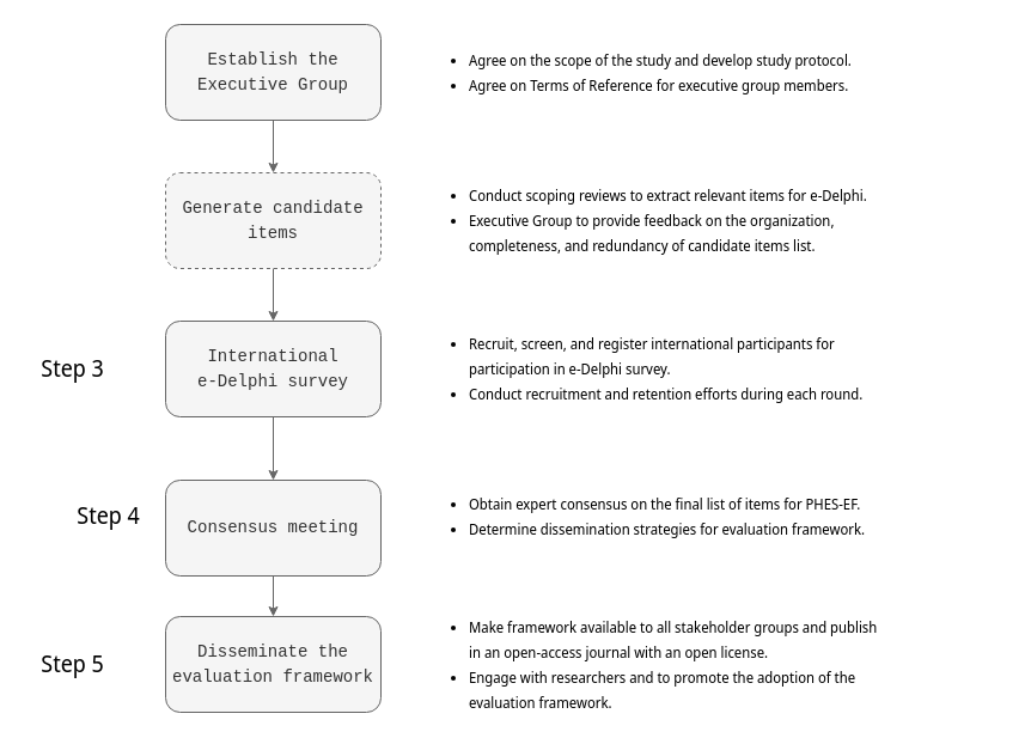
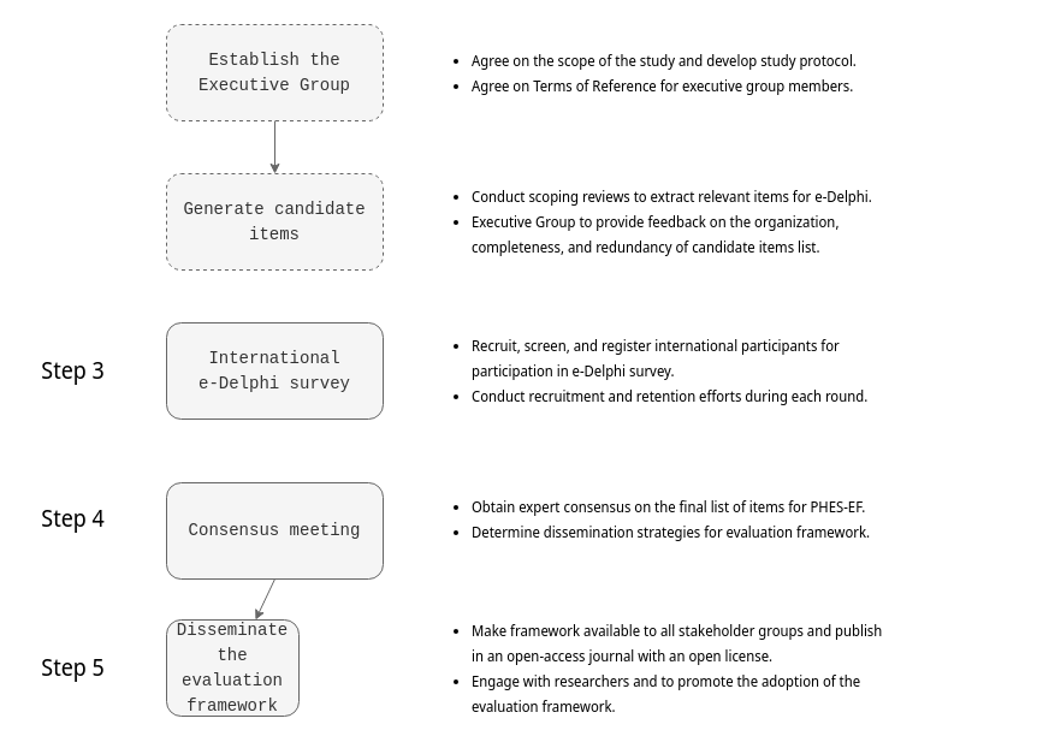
- <mxCell id="2" value="&lt;div style=&quot;font-family: &amp;quot;Fira Code&amp;quot;, Menlo, Monaco, &amp;quot;Courier New&amp;quot;, monospace, Menlo, Monaco, &amp;quot;Courier New&amp;quot;, monospace; font-size: 14px; line-height: 21px;&quot;&gt;Establish the Executive Group&lt;/div&gt;" style="rounded=1;whiteSpace=wrap;html=1;labelBackgroundColor=none;fillColor=#f5f5f5;strokeColor=#666666;fontColor=#333333;" parent="1" vertex="1"><mxGeometry x="138" y="20" width="180" height="80" as="geometry" /></mxCell>
+ <mxCell id="2" value="&lt;div style=&quot;font-family: &amp;quot;Fira Code&amp;quot;, Menlo, Monaco, &amp;quot;Courier New&amp;quot;, monospace, Menlo, Monaco, &amp;quot;Courier New&amp;quot;, monospace; font-size: 14px; line-height: 21px;&quot;&gt;Establish the Executive Group&lt;/div&gt;" style="rounded=1;whiteSpace=wrap;html=1;labelBackgroundColor=none;fillColor=#f5f5f5;strokeColor=#666666;fontColor=#333333;dashed=1;" parent="1" vertex="1"><mxGeometry x="138" y="20" width="180" height="80" as="geometry" /></mxCell>
- <mxCell id="8" value="" style="endArrow=classic;html=1;exitX=0.5;exitY=1;exitDx=0;exitDy=0;entryX=0.5;entryY=0;entryDx=0;entryDy=0;labelBackgroundColor=#f4f2f6;fontColor=#000000;fillColor=#f5f5f5;strokeColor=#666666;" parent="1" source="3" target="5" edge="1"><mxGeometry width="50" height="50" relative="1" as="geometry"><mxPoint x="248" y="110" as="sourcePoint" /><mxPoint x="248" y="160" as="targetPoint" /></mxGeometry></mxCell>
- <mxCell id="9" value="" style="endArrow=classic;html=1;exitX=0.5;exitY=1;exitDx=0;exitDy=0;entryX=0.5;entryY=0;entryDx=0;entryDy=0;labelBackgroundColor=#f4f2f6;fontColor=#000000;fillColor=#f5f5f5;strokeColor=#666666;" parent="1" source="5" target="6" edge="1"><mxGeometry width="50" height="50" relative="1" as="geometry"><mxPoint x="248" y="110" as="sourcePoint" /><mxPoint x="248" y="160" as="targetPoint" /></mxGeometry></mxCell>
- <mxCell id="12" value="Step 4" style="text;html=1;align=center;verticalAlign=middle;resizable=0;points=[];autosize=1;strokeColor=none;fillColor=none;fontSize=19;fontFamily=Noto Sans Display;fontSource=https%3A%2F%2Ffonts.googleapis.com%2Fcss%3Ffamily%3DNoto%2BSans%2BDisplay;" parent="1" vertex="1"><mxGeometry x="50" y="411" width="80" height="40" as="geometry" /></mxCell>
+ <mxCell id="12" value="Step 4" style="text;html=1;align=center;verticalAlign=middle;resizable=0;points=[];autosize=1;strokeColor=none;fillColor=none;fontSize=19;fontFamily=Noto Sans Display;fontSource=https%3A%2F%2Ffonts.googleapis.com%2Fcss%3Ffamily%3DNoto%2BSans%2BDisplay;" parent="1" vertex="1"><mxGeometry x="20" y="411" width="80" height="40" as="geometry" /></mxCell>
- <mxCell id="7" value="&lt;div style=&quot;font-family: &amp;quot;Fira Code&amp;quot;, Menlo, Monaco, &amp;quot;Courier New&amp;quot;, monospace, Menlo, Monaco, &amp;quot;Courier New&amp;quot;, monospace; font-size: 14px; line-height: 21px;&quot;&gt;&lt;div style=&quot;line-height: 21px;&quot;&gt;&lt;div style=&quot;line-height: 21px;&quot;&gt;&lt;div style=&quot;line-height: 21px;&quot;&gt;Disseminate the evaluation framework&lt;/div&gt;&lt;/div&gt;&lt;/div&gt;&lt;/div&gt;" style="rounded=1;whiteSpace=wrap;html=1;labelBackgroundColor=none;fillColor=#f5f5f5;strokeColor=#666666;fontColor=#333333;" parent="1" vertex="1"><mxGeometry x="138" y="515" width="180" height="80" as="geometry" /></mxCell>
+ <mxCell id="7" value="&lt;div style=&quot;font-family: &amp;quot;Fira Code&amp;quot;, Menlo, Monaco, &amp;quot;Courier New&amp;quot;, monospace, Menlo, Monaco, &amp;quot;Courier New&amp;quot;, monospace; font-size: 14px; line-height: 21px;&quot;&gt;&lt;div style=&quot;line-height: 21px;&quot;&gt;&lt;div style=&quot;line-height: 21px;&quot;&gt;&lt;div style=&quot;line-height: 21px;&quot;&gt;Disseminate the evaluation framework&lt;/div&gt;&lt;/div&gt;&lt;/div&gt;&lt;/div&gt;" style="rounded=1;whiteSpace=wrap;html=1;labelBackgroundColor=none;fillColor=#f5f5f5;strokeColor=#666666;fontColor=#333333;" parent="1" vertex="1"><mxGeometry x="138" y="515" width="110" height="80" as="geometry" /></mxCell>
